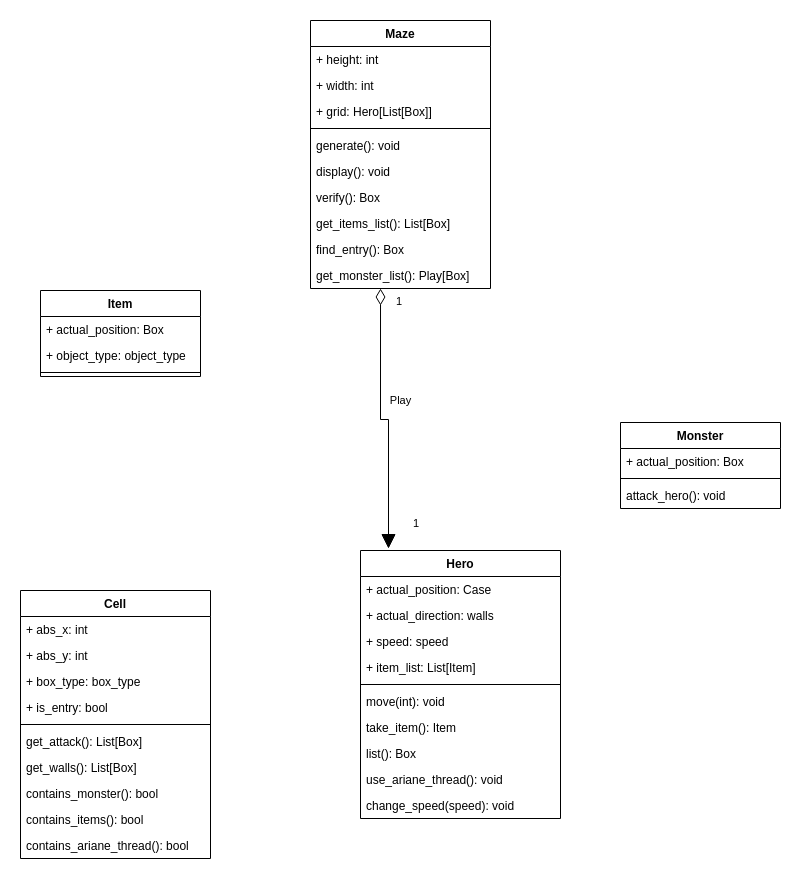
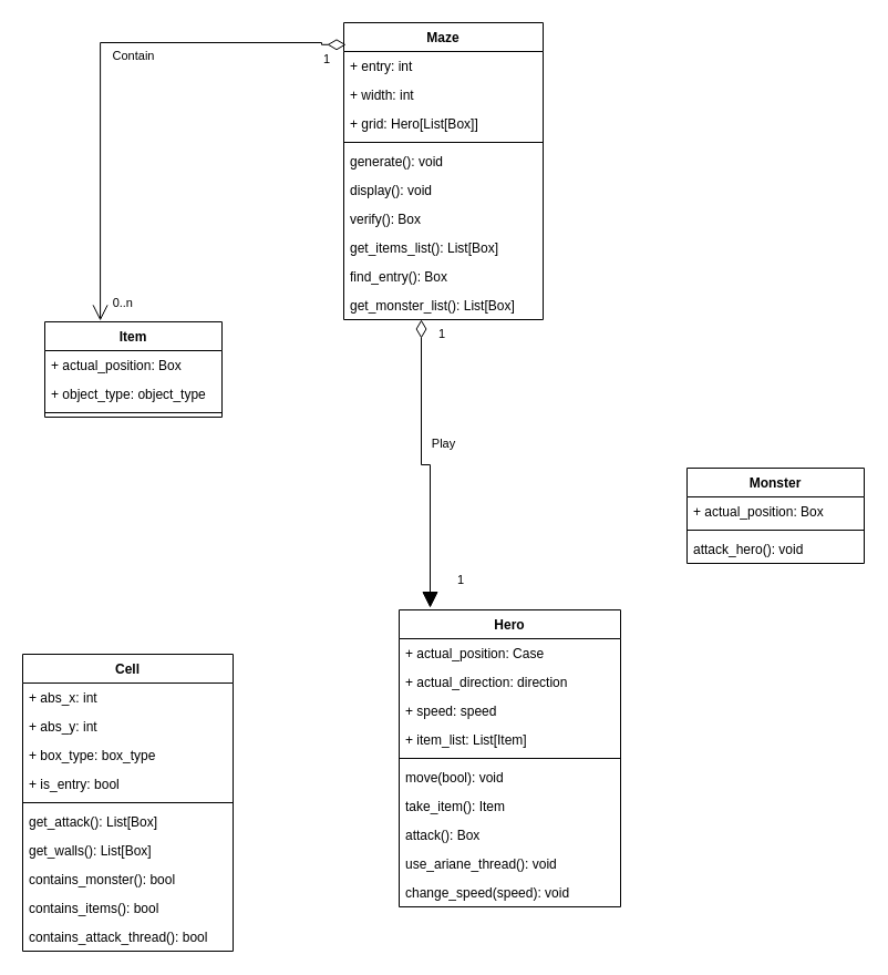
+ <mxCell id="46" value="Contain" style="endArrow=open;html=1;endSize=12;startArrow=diamondThin;startSize=14;startFill=0;edgeStyle=orthogonalEdgeStyle;rounded=0;entryX=0.313;entryY=-0.012;entryDx=0;entryDy=0;exitX=0.011;exitY=0.074;exitDx=0;exitDy=0;exitPerimeter=0;entryPerimeter=0;" parent="1" source="2" target="28" edge="1"><mxGeometry x="-0.183" y="12" relative="1" as="geometry"><mxPoint x="90" y="30" as="sourcePoint" /><mxPoint x="98" y="316" as="targetPoint" /><mxPoint as="offset" /><Array as="points"><mxPoint x="290" y="40" /><mxPoint x="290" y="38" /><mxPoint x="90" y="38" /></Array></mxGeometry></mxCell>
+ <mxCell id="47" value="1" style="edgeLabel;resizable=0;html=1;align=left;verticalAlign=top;" parent="46" connectable="0" vertex="1"><mxGeometry x="-1" relative="1" as="geometry"><mxPoint x="-22" as="offset" /></mxGeometry></mxCell>
+ <mxCell id="48" value="0..n" style="edgeLabel;resizable=0;html=1;align=right;verticalAlign=top;" parent="46" connectable="0" vertex="1"><mxGeometry x="1" relative="1" as="geometry"><mxPoint x="30" y="-29" as="offset" /></mxGeometry></mxCell>
- <mxCell id="3" value="+ height: int" style="text;strokeColor=none;fillColor=none;align=left;verticalAlign=top;spacingLeft=4;spacingRight=4;overflow=hidden;rotatable=0;points=[[0,0.5],[1,0.5]];portConstraint=eastwest;" parent="2" vertex="1"><mxGeometry y="26" width="180" height="26" as="geometry" /></mxCell>
+ <mxCell id="3" value="+ entry: int" style="text;strokeColor=none;fillColor=none;align=left;verticalAlign=top;spacingLeft=4;spacingRight=4;overflow=hidden;rotatable=0;points=[[0,0.5],[1,0.5]];portConstraint=eastwest;" parent="2" vertex="1"><mxGeometry y="26" width="180" height="26" as="geometry" /></mxCell>
- <mxCell id="12" value="get_monster_list(): Play[Box]" style="text;strokeColor=none;fillColor=none;align=left;verticalAlign=top;spacingLeft=4;spacingRight=4;overflow=hidden;rotatable=0;points=[[0,0.5],[1,0.5]];portConstraint=eastwest;" parent="2" vertex="1"><mxGeometry y="242" width="180" height="26" as="geometry" /></mxCell>
+ <mxCell id="12" value="get_monster_list(): List[Box]" style="text;strokeColor=none;fillColor=none;align=left;verticalAlign=top;spacingLeft=4;spacingRight=4;overflow=hidden;rotatable=0;points=[[0,0.5],[1,0.5]];portConstraint=eastwest;" parent="2" vertex="1"><mxGeometry y="242" width="180" height="26" as="geometry" /></mxCell>
- <mxCell id="15" value="+ actual_direction: walls" style="text;strokeColor=none;fillColor=none;align=left;verticalAlign=top;spacingLeft=4;spacingRight=4;overflow=hidden;rotatable=0;points=[[0,0.5],[1,0.5]];portConstraint=eastwest;" parent="13" vertex="1"><mxGeometry y="52" width="200" height="26" as="geometry" /></mxCell>
+ <mxCell id="15" value="+ actual_direction: direction" style="text;strokeColor=none;fillColor=none;align=left;verticalAlign=top;spacingLeft=4;spacingRight=4;overflow=hidden;rotatable=0;points=[[0,0.5],[1,0.5]];portConstraint=eastwest;" parent="13" vertex="1"><mxGeometry y="52" width="200" height="26" as="geometry" /></mxCell>
- <mxCell id="19" value="move(int): void" style="text;strokeColor=none;fillColor=none;align=left;verticalAlign=top;spacingLeft=4;spacingRight=4;overflow=hidden;rotatable=0;points=[[0,0.5],[1,0.5]];portConstraint=eastwest;" parent="13" vertex="1"><mxGeometry y="138" width="200" height="26" as="geometry" /></mxCell>
+ <mxCell id="19" value="move(bool): void" style="text;strokeColor=none;fillColor=none;align=left;verticalAlign=top;spacingLeft=4;spacingRight=4;overflow=hidden;rotatable=0;points=[[0,0.5],[1,0.5]];portConstraint=eastwest;" parent="13" vertex="1"><mxGeometry y="138" width="200" height="26" as="geometry" /></mxCell>
- <mxCell id="21" value="list(): Box" style="text;strokeColor=none;fillColor=none;align=left;verticalAlign=top;spacingLeft=4;spacingRight=4;overflow=hidden;rotatable=0;points=[[0,0.5],[1,0.5]];portConstraint=eastwest;" parent="13" vertex="1"><mxGeometry y="190" width="200" height="26" as="geometry" /></mxCell>
+ <mxCell id="21" value="attack(): Box" style="text;strokeColor=none;fillColor=none;align=left;verticalAlign=top;spacingLeft=4;spacingRight=4;overflow=hidden;rotatable=0;points=[[0,0.5],[1,0.5]];portConstraint=eastwest;" parent="13" vertex="1"><mxGeometry y="190" width="200" height="26" as="geometry" /></mxCell>
- <mxCell id="42" value="contains_ariane_thread(): bool" style="text;strokeColor=none;fillColor=none;align=left;verticalAlign=top;spacingLeft=4;spacingRight=4;overflow=hidden;rotatable=0;points=[[0,0.5],[1,0.5]];portConstraint=eastwest;" parent="32" vertex="1"><mxGeometry y="242" width="190" height="26" as="geometry" /></mxCell>
+ <mxCell id="42" value="contains_attack_thread(): bool" style="text;strokeColor=none;fillColor=none;align=left;verticalAlign=top;spacingLeft=4;spacingRight=4;overflow=hidden;rotatable=0;points=[[0,0.5],[1,0.5]];portConstraint=eastwest;" parent="32" vertex="1"><mxGeometry y="242" width="190" height="26" as="geometry" /></mxCell>
